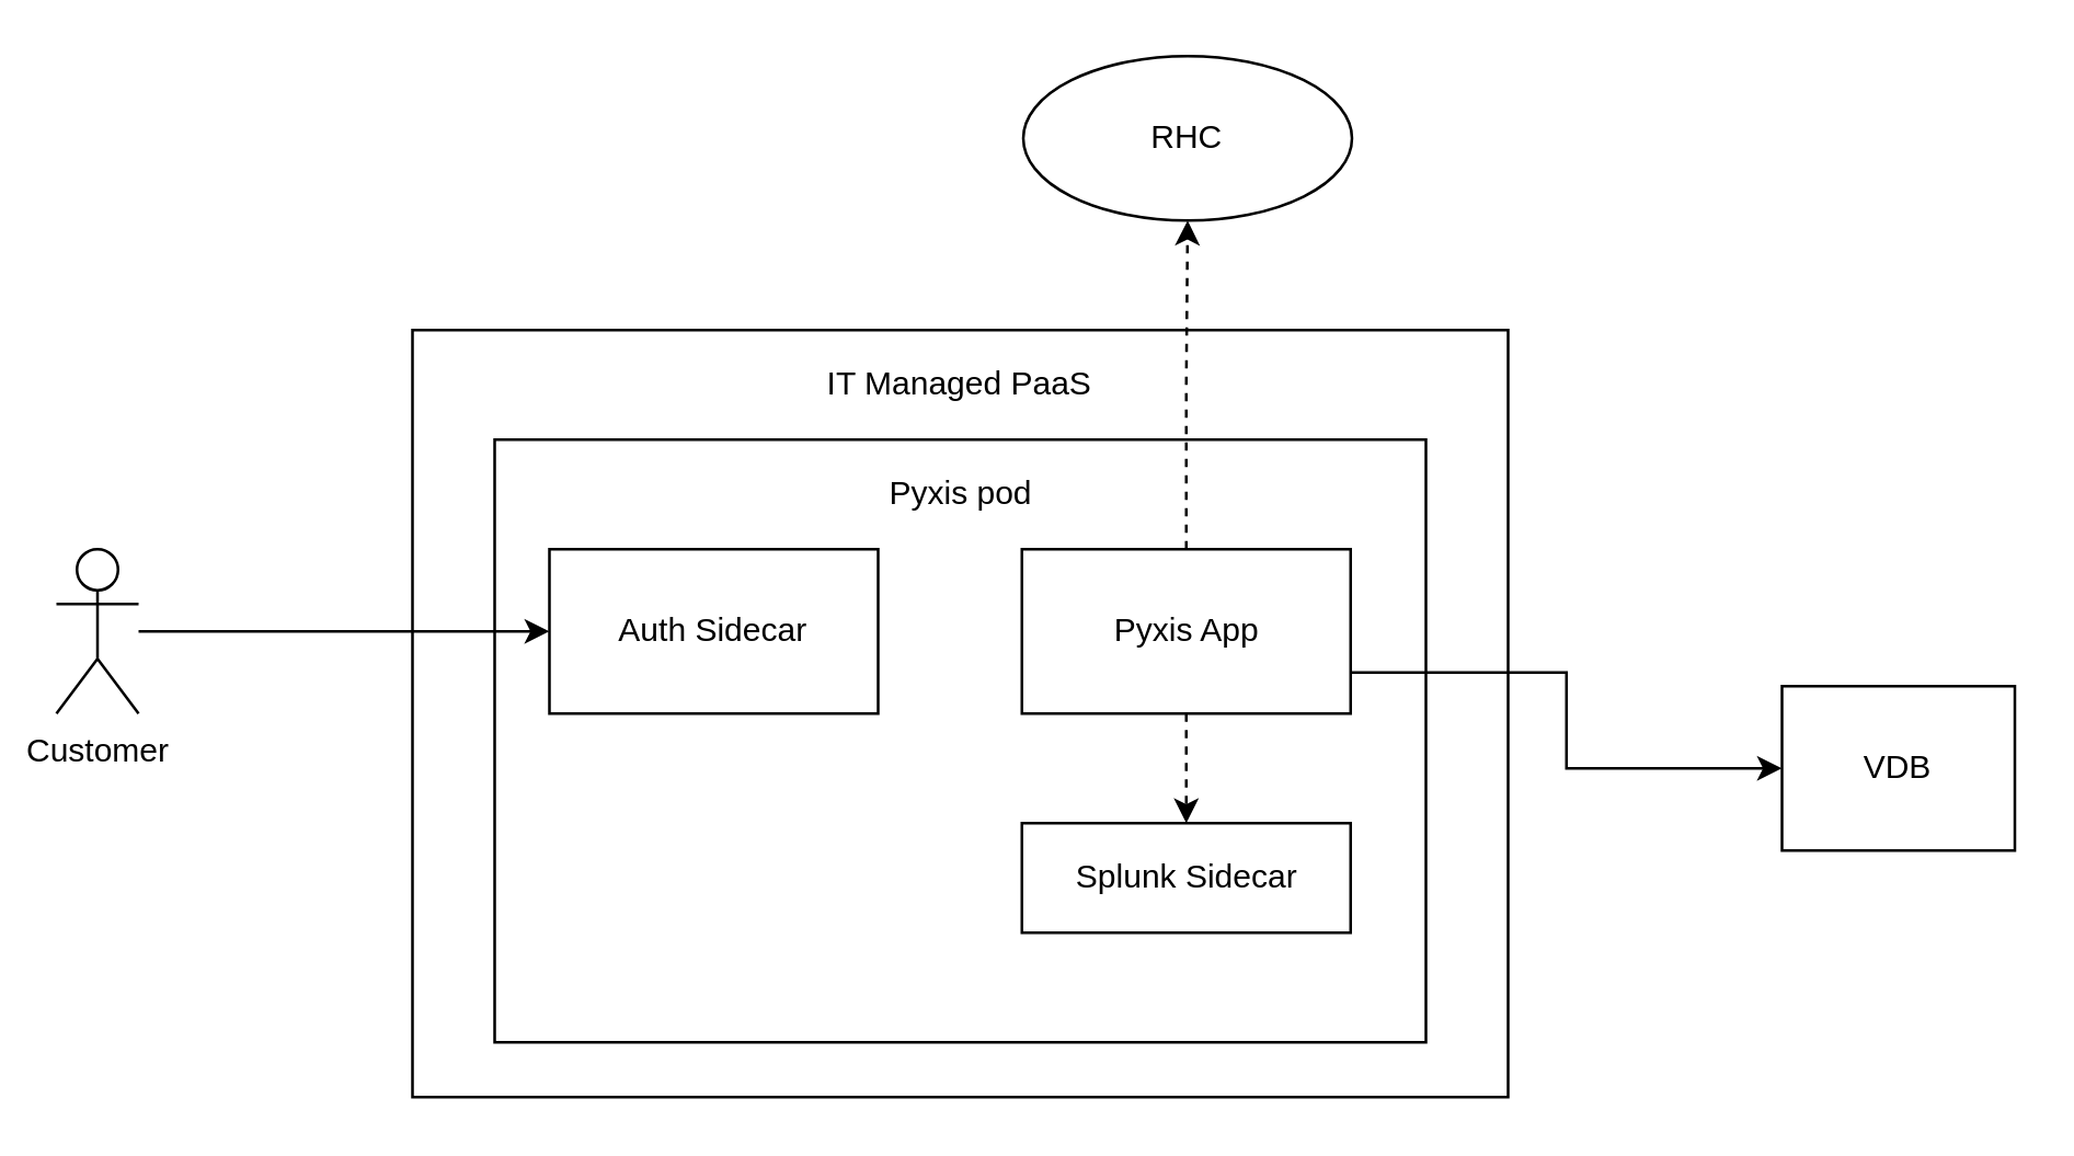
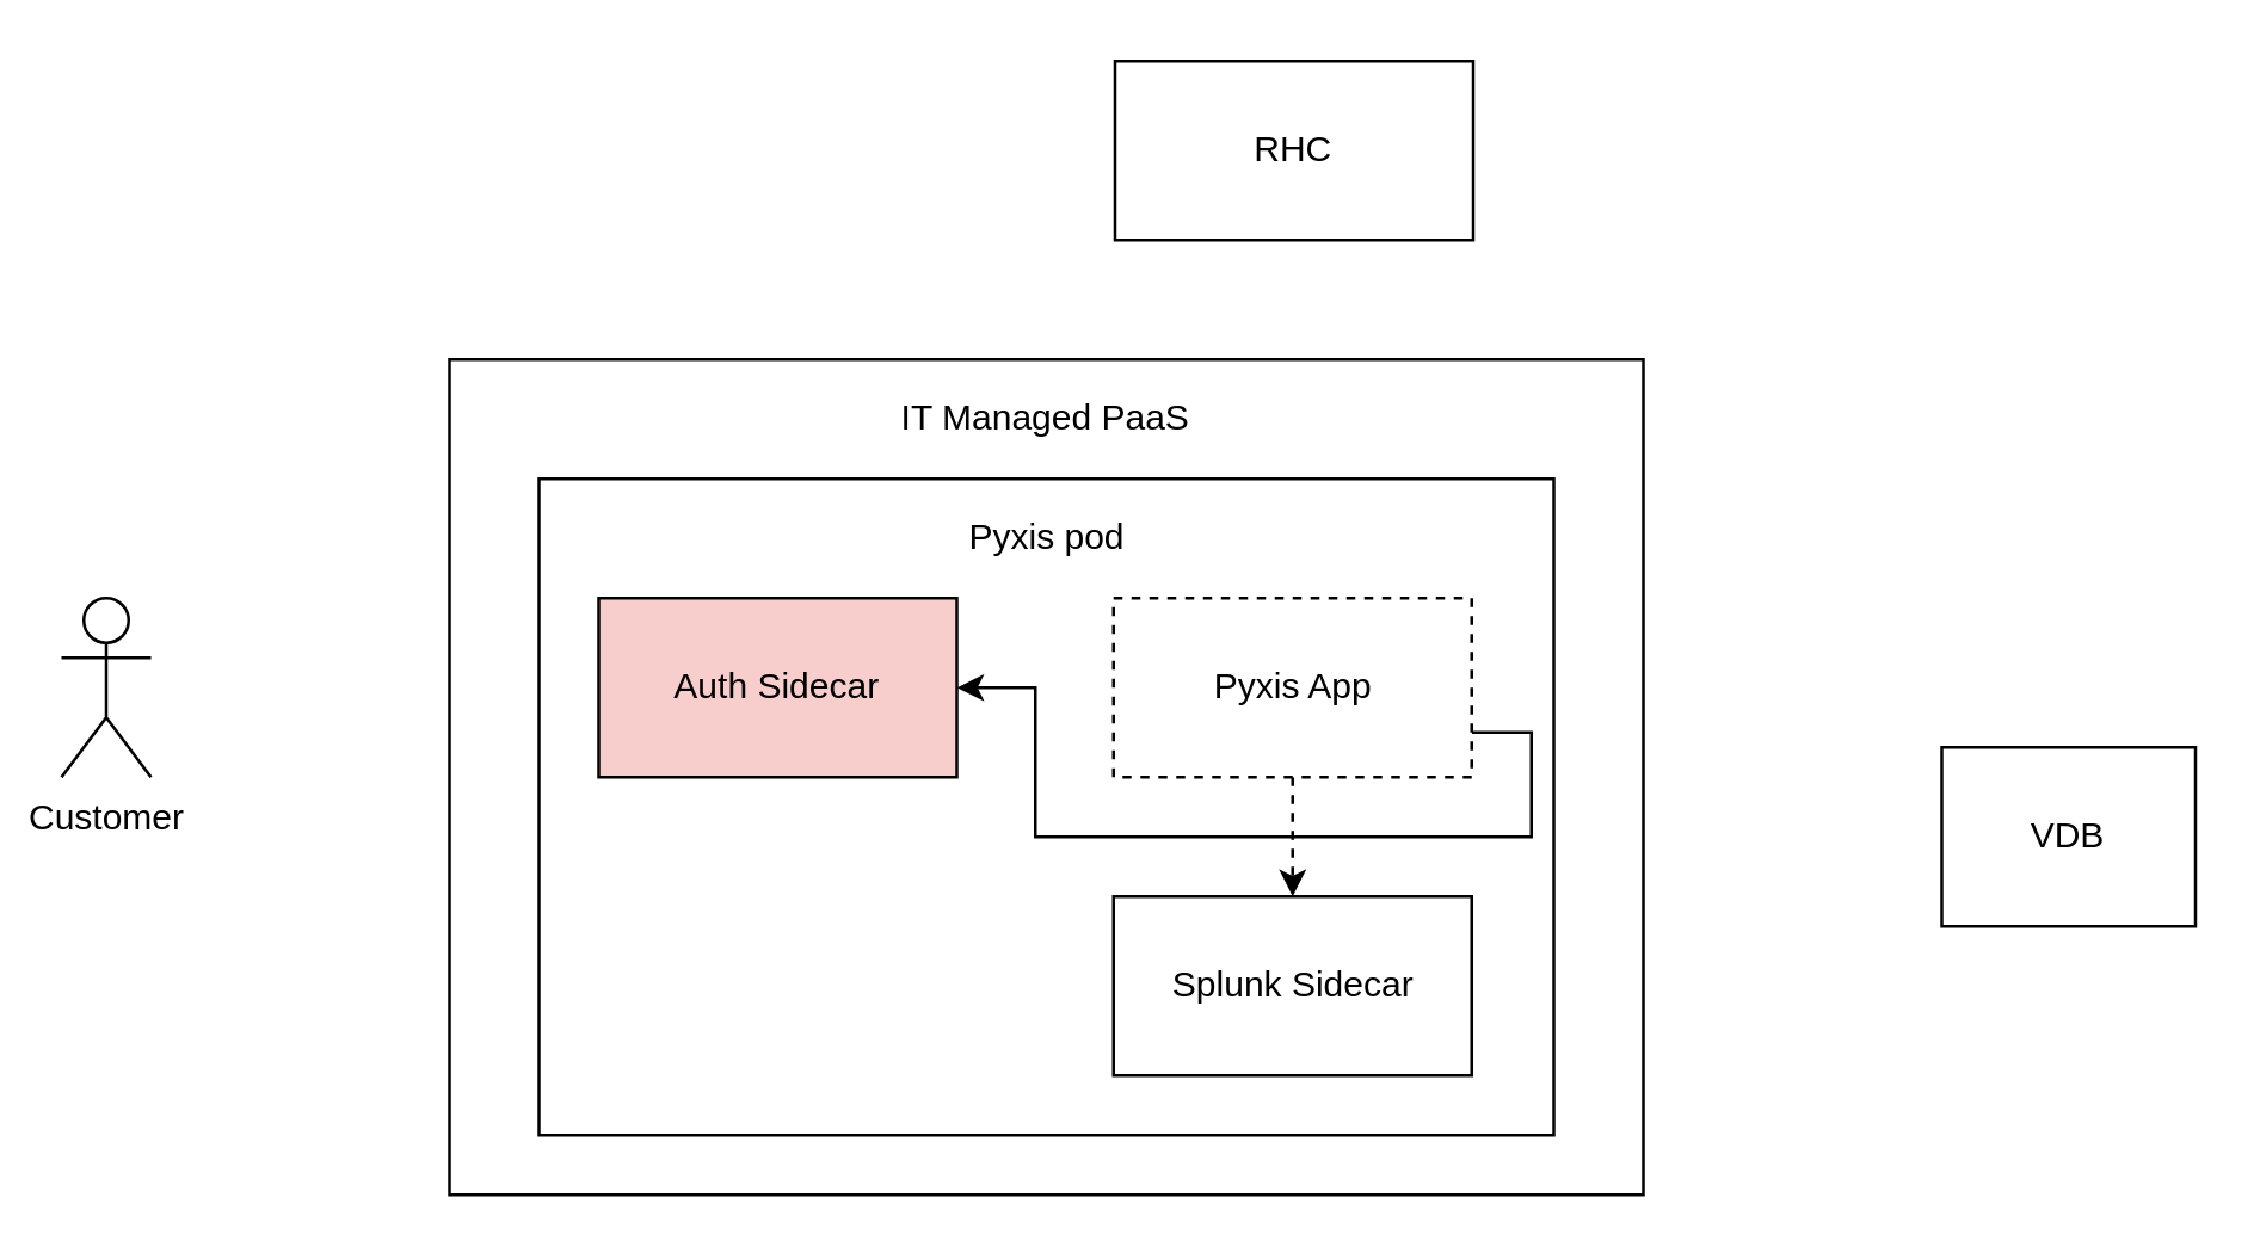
- <mxCell id="14" value="RHC" style="ellipse;whiteSpace=wrap;html=1;" vertex="1" parent="1"><mxGeometry x="373" y="20" width="120" height="60" as="geometry" /></mxCell>
+ <mxCell id="14" value="RHC" style="rounded=0;whiteSpace=wrap;html=1;" vertex="1" parent="1"><mxGeometry x="373" y="20" width="120" height="60" as="geometry" /></mxCell>
- <mxCell id="6" style="edgeStyle=orthogonalEdgeStyle;rounded=0;orthogonalLoop=1;jettySize=auto;html=1;exitX=0.5;exitY=0;exitDx=0;exitDy=0;entryX=0.5;entryY=1;entryDx=0;entryDy=0;dashed=1;" edge="1" parent="1" source="7" target="14"><mxGeometry relative="1" as="geometry" /></mxCell>
- <mxCell id="8" style="edgeStyle=orthogonalEdgeStyle;rounded=0;orthogonalLoop=1;jettySize=auto;html=1;exitX=0;exitY=0.5;exitDx=0;exitDy=0;startArrow=classic;startFill=1;endArrow=none;endFill=0;" edge="1" parent="1" source="9" target="15"><mxGeometry relative="1" as="geometry" /></mxCell>
- <mxCell id="9" value="Auth Sidecar" style="rounded=0;whiteSpace=wrap;html=1;" vertex="1" parent="1"><mxGeometry x="200" y="200" width="120" height="60" as="geometry" /></mxCell>
+ <mxCell id="9" value="Auth Sidecar" style="rounded=0;whiteSpace=wrap;html=1;fillColor=#f8cecc;" vertex="1" parent="1"><mxGeometry x="200" y="200" width="120" height="60" as="geometry" /></mxCell>
- <mxCell id="7" value="Pyxis App" style="rounded=0;whiteSpace=wrap;html=1;" vertex="1" parent="1"><mxGeometry x="372.5" y="200" width="120" height="60" as="geometry" /></mxCell>
+ <mxCell id="7" value="Pyxis App" style="rounded=0;whiteSpace=wrap;html=1;dashed=1;" vertex="1" parent="1"><mxGeometry x="372.5" y="200" width="120" height="60" as="geometry" /></mxCell>
- <mxCell id="5" style="edgeStyle=orthogonalEdgeStyle;rounded=0;orthogonalLoop=1;jettySize=auto;html=1;exitX=1;exitY=0.75;exitDx=0;exitDy=0;entryX=0;entryY=0.5;entryDx=0;entryDy=0;" edge="1" parent="1" source="7" target="13"><mxGeometry relative="1" as="geometry" /></mxCell>
+ <mxCell id="5" style="edgeStyle=orthogonalEdgeStyle;rounded=0;orthogonalLoop=1;jettySize=auto;html=1;exitX=1;exitY=0.75;exitDx=0;exitDy=0;" edge="1" parent="1" source="7" target="9"><mxGeometry relative="1" as="geometry" /></mxCell>
- <mxCell id="11" value="Splunk Sidecar" style="rounded=0;whiteSpace=wrap;html=1;" vertex="1" parent="1"><mxGeometry x="372.5" y="300" width="120" height="40" as="geometry" /></mxCell>
+ <mxCell id="11" value="Splunk Sidecar" style="rounded=0;whiteSpace=wrap;html=1;" vertex="1" parent="1"><mxGeometry x="372.5" y="300" width="120" height="60" as="geometry" /></mxCell>
